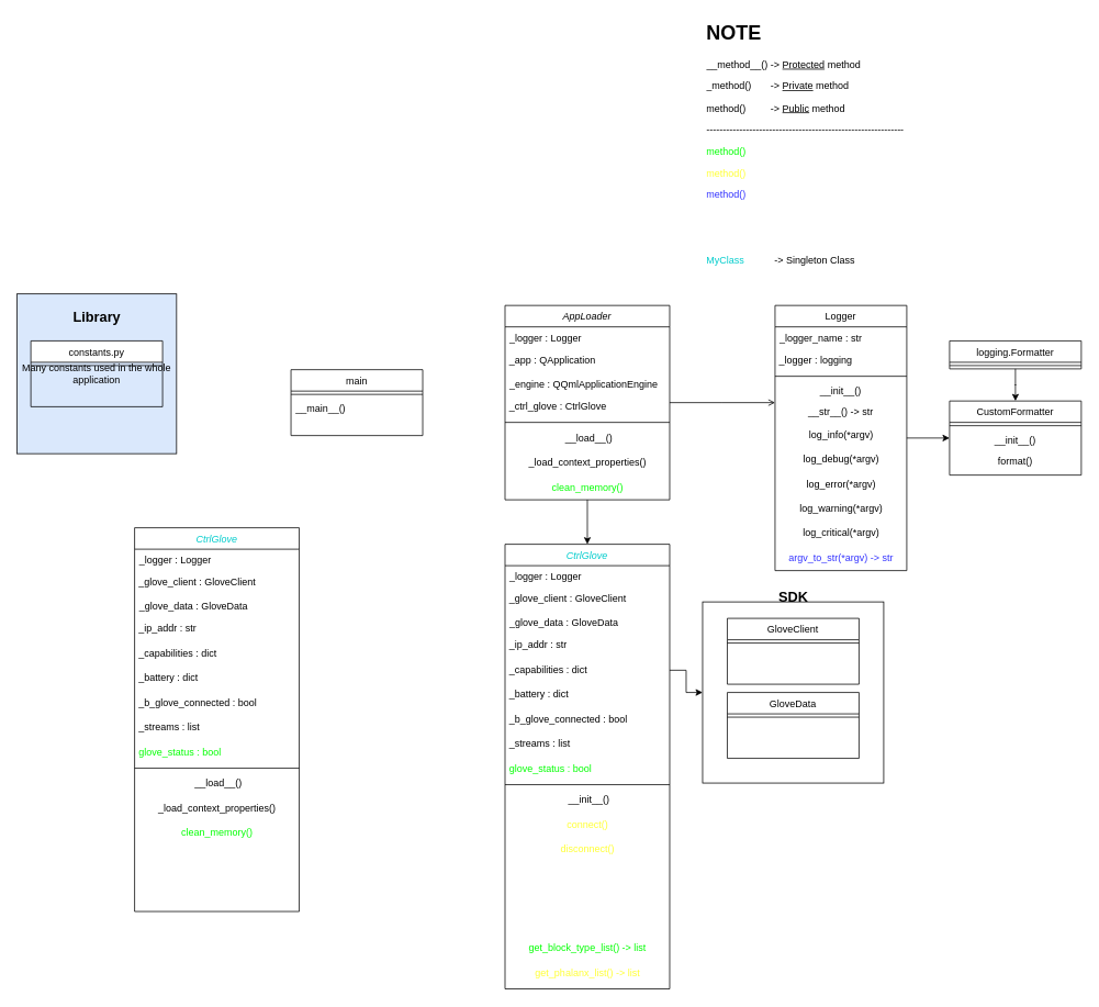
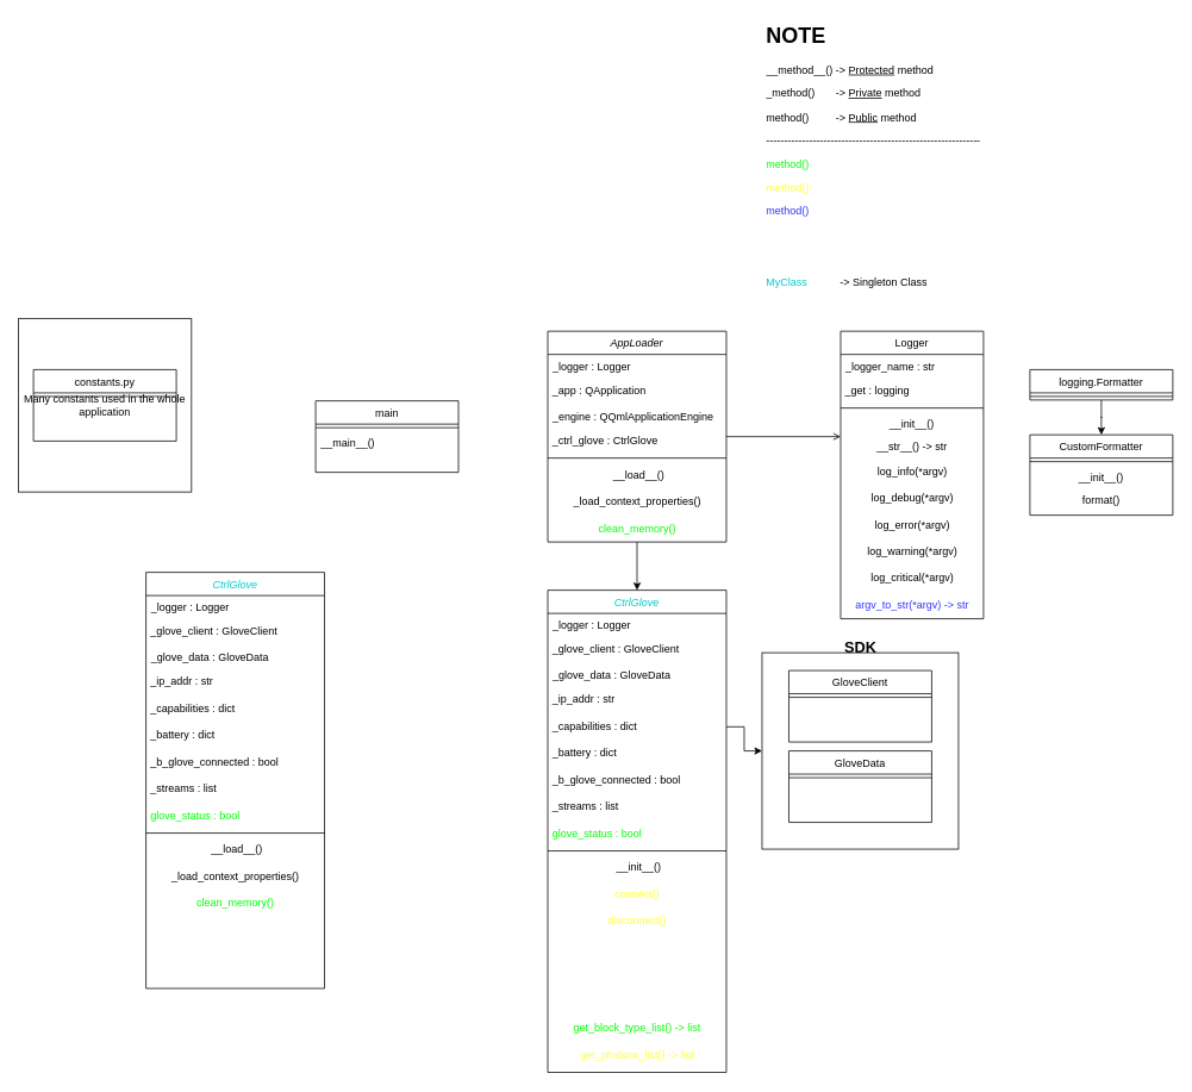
- <mxCell id="66" value="Library" style="text;html=1;align=center;verticalAlign=middle;resizable=0;points=[];autosize=1;strokeColor=none;fillColor=none;fontStyle=1;fontSize=17;" vertex="1" parent="1"><mxGeometry x="77" y="370" width="80" height="30" as="geometry" /></mxCell>
- <mxCell id="14" value="&amp;nbsp;_logger : logging" style="text;html=1;align=left;verticalAlign=middle;resizable=0;points=[];autosize=1;strokeColor=none;fillColor=none;" vertex="1" parent="12"><mxGeometry y="52" width="160" height="30" as="geometry" /></mxCell>
+ <mxCell id="14" value="&amp;nbsp;_get : logging" style="text;html=1;align=left;verticalAlign=middle;resizable=0;points=[];autosize=1;strokeColor=none;fillColor=none;" vertex="1" parent="12"><mxGeometry y="52" width="160" height="30" as="geometry" /></mxCell>
- <mxCell id="63" value="Many constants used in the whole application" style="whiteSpace=wrap;html=1;aspect=fixed;fillColor=#dae8fc;" vertex="1" parent="1"><mxGeometry x="20" y="356" width="194" height="194" as="geometry" /></mxCell>
+ <mxCell id="63" value="Many constants used in the whole application" style="whiteSpace=wrap;html=1;aspect=fixed;" vertex="1" parent="1"><mxGeometry x="20" y="356" width="194" height="194" as="geometry" /></mxCell>
- <mxCell id="11" style="edgeStyle=orthogonalEdgeStyle;rounded=0;orthogonalLoop=1;jettySize=auto;html=1;entryX=0;entryY=0.5;entryDx=0;entryDy=0;" edge="1" parent="1" source="12" target="29"><mxGeometry relative="1" as="geometry" /></mxCell>
